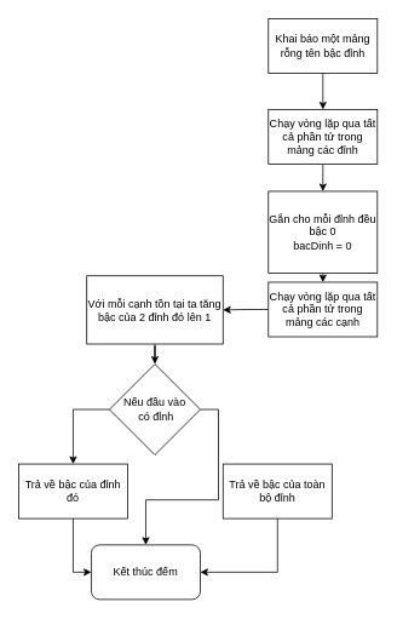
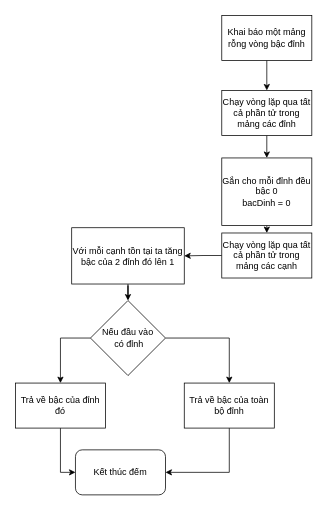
- <mxCell id="3" value="Khai báo một mảng rỗng tên bậc đỉnh" style="rounded=0;whiteSpace=wrap;html=1;" parent="1" vertex="1"><mxGeometry x="295" y="20" width="120" height="60" as="geometry" /></mxCell>
+ <mxCell id="3" value="Khai báo một mảng rỗng vòng bậc đỉnh" style="rounded=0;whiteSpace=wrap;html=1;" parent="1" vertex="1"><mxGeometry x="295" y="20" width="120" height="60" as="geometry" /></mxCell>
- <mxCell id="14" style="edgeStyle=orthogonalEdgeStyle;rounded=0;orthogonalLoop=1;jettySize=auto;html=1;exitX=1;exitY=0.5;exitDx=0;exitDy=0;" edge="1" parent="1" source="15" target="12"><mxGeometry relative="1" as="geometry" /></mxCell>
+ <mxCell id="14" style="edgeStyle=orthogonalEdgeStyle;rounded=0;orthogonalLoop=1;jettySize=auto;html=1;exitX=1;exitY=0.5;exitDx=0;exitDy=0;entryX=0.5;entryY=0;entryDx=0;entryDy=0;" edge="1" parent="1" source="15" target="19"><mxGeometry relative="1" as="geometry" /></mxCell>
